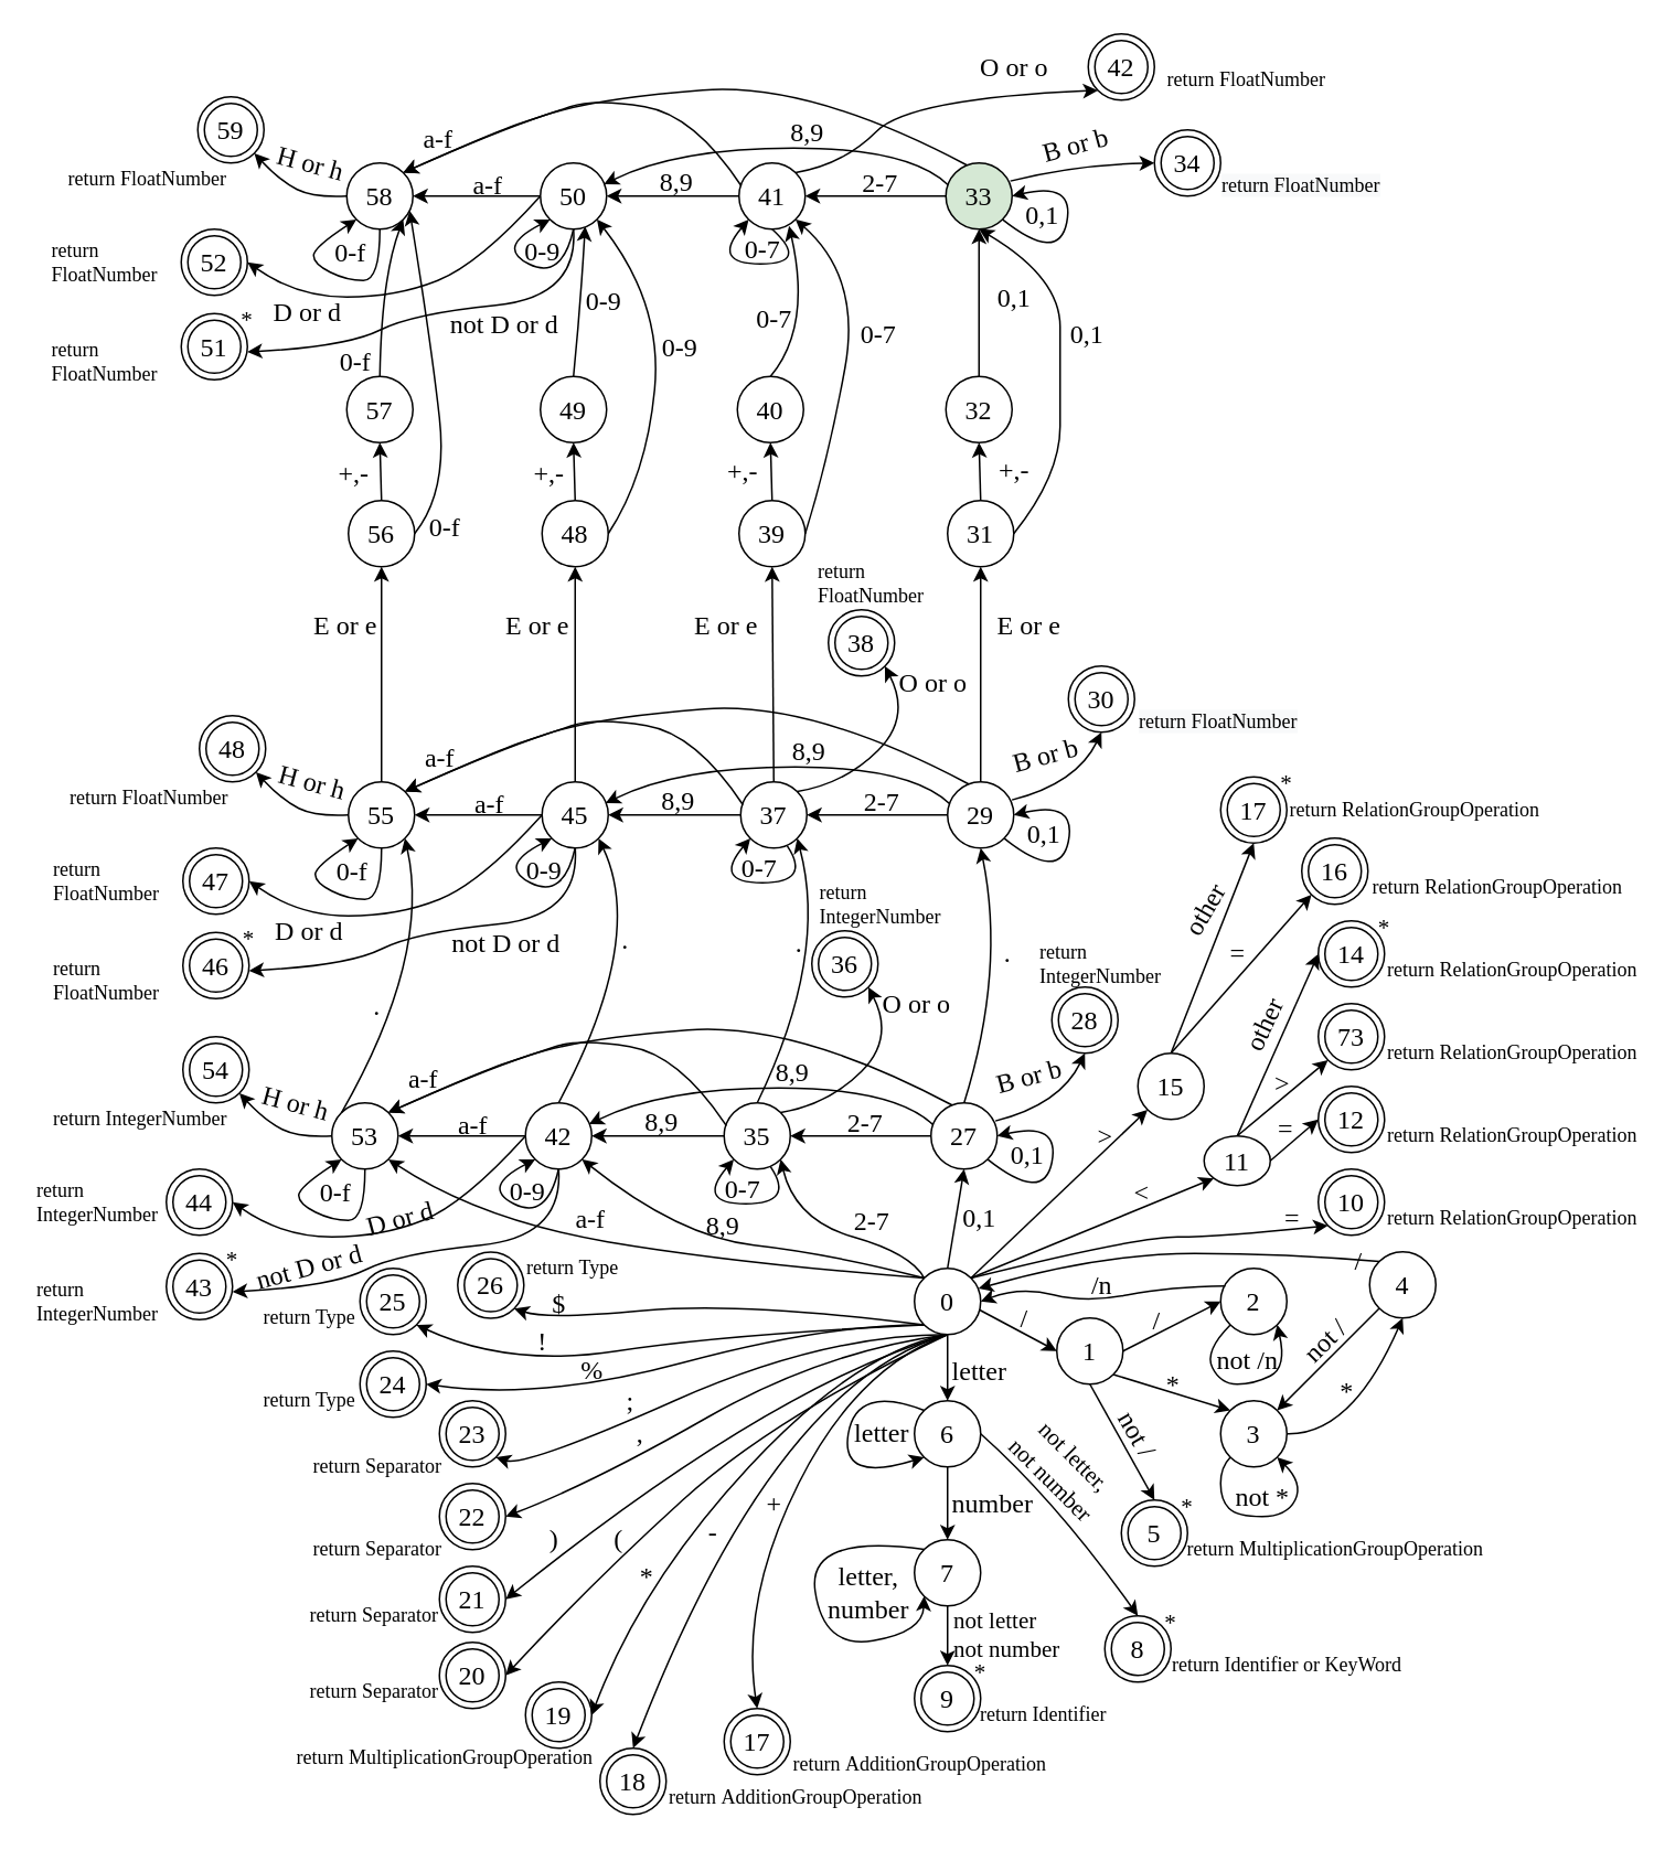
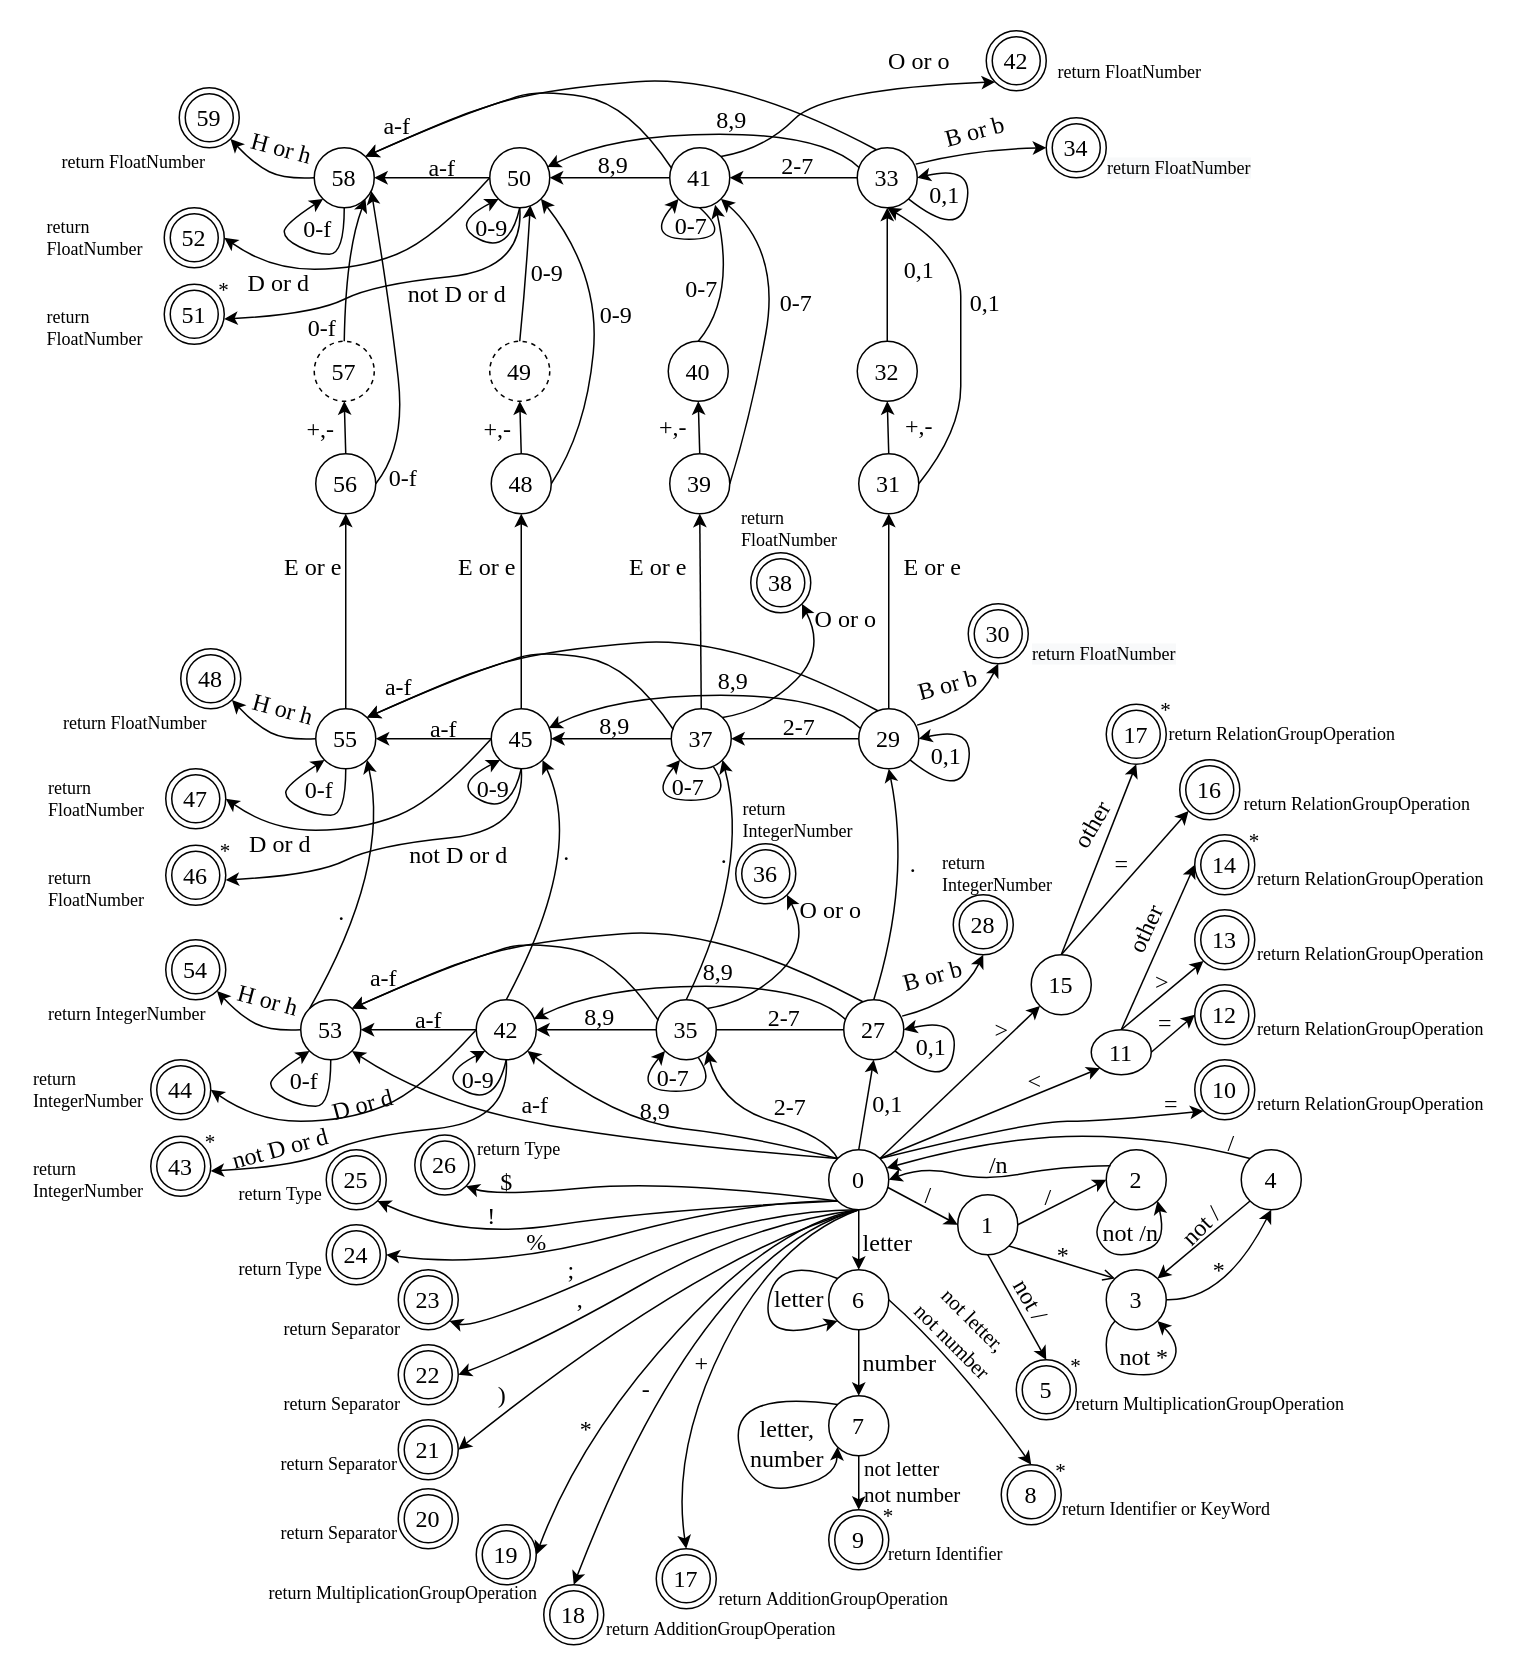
- <mxCell id="233" value="33" style="ellipse;whiteSpace=wrap;html=1;aspect=fixed;fontFamily=Times New Roman;fontSize=16;fillColor=#d5e8d4;" parent="1" vertex="1"><mxGeometry x="571" y="98" width="40" height="40" as="geometry" /></mxCell>
+ <mxCell id="233" value="33" style="ellipse;whiteSpace=wrap;html=1;aspect=fixed;fontFamily=Times New Roman;fontSize=16;" parent="1" vertex="1"><mxGeometry x="571" y="98" width="40" height="40" as="geometry" /></mxCell>
- <mxCell id="290" value="57" style="ellipse;whiteSpace=wrap;html=1;aspect=fixed;fontFamily=Times New Roman;fontSize=16;" parent="1" vertex="1"><mxGeometry x="209" y="227" width="40" height="40" as="geometry" /></mxCell>
+ <mxCell id="290" value="57" style="ellipse;whiteSpace=wrap;html=1;aspect=fixed;fontFamily=Times New Roman;fontSize=16;dashed=1;" parent="1" vertex="1"><mxGeometry x="209" y="227" width="40" height="40" as="geometry" /></mxCell>
- <mxCell id="291" value="49" style="ellipse;whiteSpace=wrap;html=1;aspect=fixed;fontFamily=Times New Roman;fontSize=16;" parent="1" vertex="1"><mxGeometry x="326" y="227" width="40" height="40" as="geometry" /></mxCell>
+ <mxCell id="291" value="49" style="ellipse;whiteSpace=wrap;html=1;aspect=fixed;fontFamily=Times New Roman;fontSize=16;dashed=1;" parent="1" vertex="1"><mxGeometry x="326" y="227" width="40" height="40" as="geometry" /></mxCell>
- <mxCell id="57" value="73" style="ellipse;shape=doubleEllipse;whiteSpace=wrap;html=1;aspect=fixed;fontFamily=Times New Roman;fontSize=16;container=0;" parent="1" vertex="1"><mxGeometry x="796" y="606" width="40" height="40" as="geometry" /></mxCell>
+ <mxCell id="57" value="13" style="ellipse;shape=doubleEllipse;whiteSpace=wrap;html=1;aspect=fixed;fontFamily=Times New Roman;fontSize=16;container=0;" parent="1" vertex="1"><mxGeometry x="796" y="606" width="40" height="40" as="geometry" /></mxCell>
- <mxCell id="139" value="" style="endArrow=classic;html=1;rounded=0;fontFamily=Times New Roman;fontSize=16;exitX=0;exitY=0.5;exitDx=0;exitDy=0;entryX=1;entryY=0.5;entryDx=0;entryDy=0;" parent="1" source="126" target="127" edge="1"><mxGeometry width="50" height="50" relative="1" as="geometry"><mxPoint x="531" y="651" as="sourcePoint" /><mxPoint x="581" y="601" as="targetPoint" /></mxGeometry></mxCell>
+ <mxCell id="139" value="" style="endArrow=none;html=1;rounded=0;fontFamily=Times New Roman;fontSize=16;exitX=0;exitY=0.5;exitDx=0;exitDy=0;entryX=1;entryY=0.5;entryDx=0;entryDy=0;" parent="1" source="126" target="127" edge="1"><mxGeometry width="50" height="50" relative="1" as="geometry"><mxPoint x="531" y="651" as="sourcePoint" /><mxPoint x="581" y="601" as="targetPoint" /></mxGeometry></mxCell>
- <mxCell id="6" value="4" style="ellipse;whiteSpace=wrap;html=1;aspect=fixed;fontFamily=Times New Roman;fontSize=16;" parent="1" vertex="1"><mxGeometry x="827" y="756" width="40" height="40" as="geometry" /></mxCell>
+ <mxCell id="6" value="4" style="ellipse;whiteSpace=wrap;html=1;aspect=fixed;fontFamily=Times New Roman;fontSize=16;" parent="1" vertex="1"><mxGeometry x="827" y="766" width="40" height="40" as="geometry" /></mxCell>
- <mxCell id="24" value="" style="endArrow=classic;html=1;rounded=0;fontFamily=Times New Roman;fontSize=16;exitX=1;exitY=1;exitDx=0;exitDy=0;entryX=0;entryY=0;entryDx=0;entryDy=0;" parent="1" source="3" target="5" edge="1"><mxGeometry width="50" height="50" relative="1" as="geometry"><mxPoint x="437" y="776" as="sourcePoint" /><mxPoint x="487" y="726" as="targetPoint" /></mxGeometry></mxCell>
+ <mxCell id="24" value="" style="endArrow=open;html=1;rounded=0;fontFamily=Times New Roman;fontSize=16;exitX=1;exitY=1;exitDx=0;exitDy=0;entryX=0;entryY=0;entryDx=0;entryDy=0;" parent="1" source="3" target="5" edge="1"><mxGeometry width="50" height="50" relative="1" as="geometry"><mxPoint x="437" y="776" as="sourcePoint" /><mxPoint x="487" y="726" as="targetPoint" /></mxGeometry></mxCell>
- <mxCell id="102" value="" style="curved=1;endArrow=classic;html=1;rounded=0;fontFamily=Times New Roman;fontSize=16;exitX=0.5;exitY=1;exitDx=0;exitDy=0;entryX=1;entryY=0.5;entryDx=0;entryDy=0;" parent="1" source="2" target="94" edge="1"><mxGeometry width="50" height="50" relative="1" as="geometry"><mxPoint x="247" y="756" as="sourcePoint" /><mxPoint x="297" y="706" as="targetPoint" /><Array as="points"><mxPoint x="467" y="856" /><mxPoint x="357" y="956" /></Array></mxGeometry></mxCell>
- <mxCell id="103" value="(" style="edgeLabel;html=1;align=center;verticalAlign=middle;resizable=0;points=[];fontSize=16;fontFamily=Times New Roman;labelBackgroundColor=none;" parent="102" vertex="1" connectable="0"><mxGeometry x="0.189" y="-3" relative="1" as="geometry"><mxPoint x="-28" y="16" as="offset" /></mxGeometry></mxCell>
